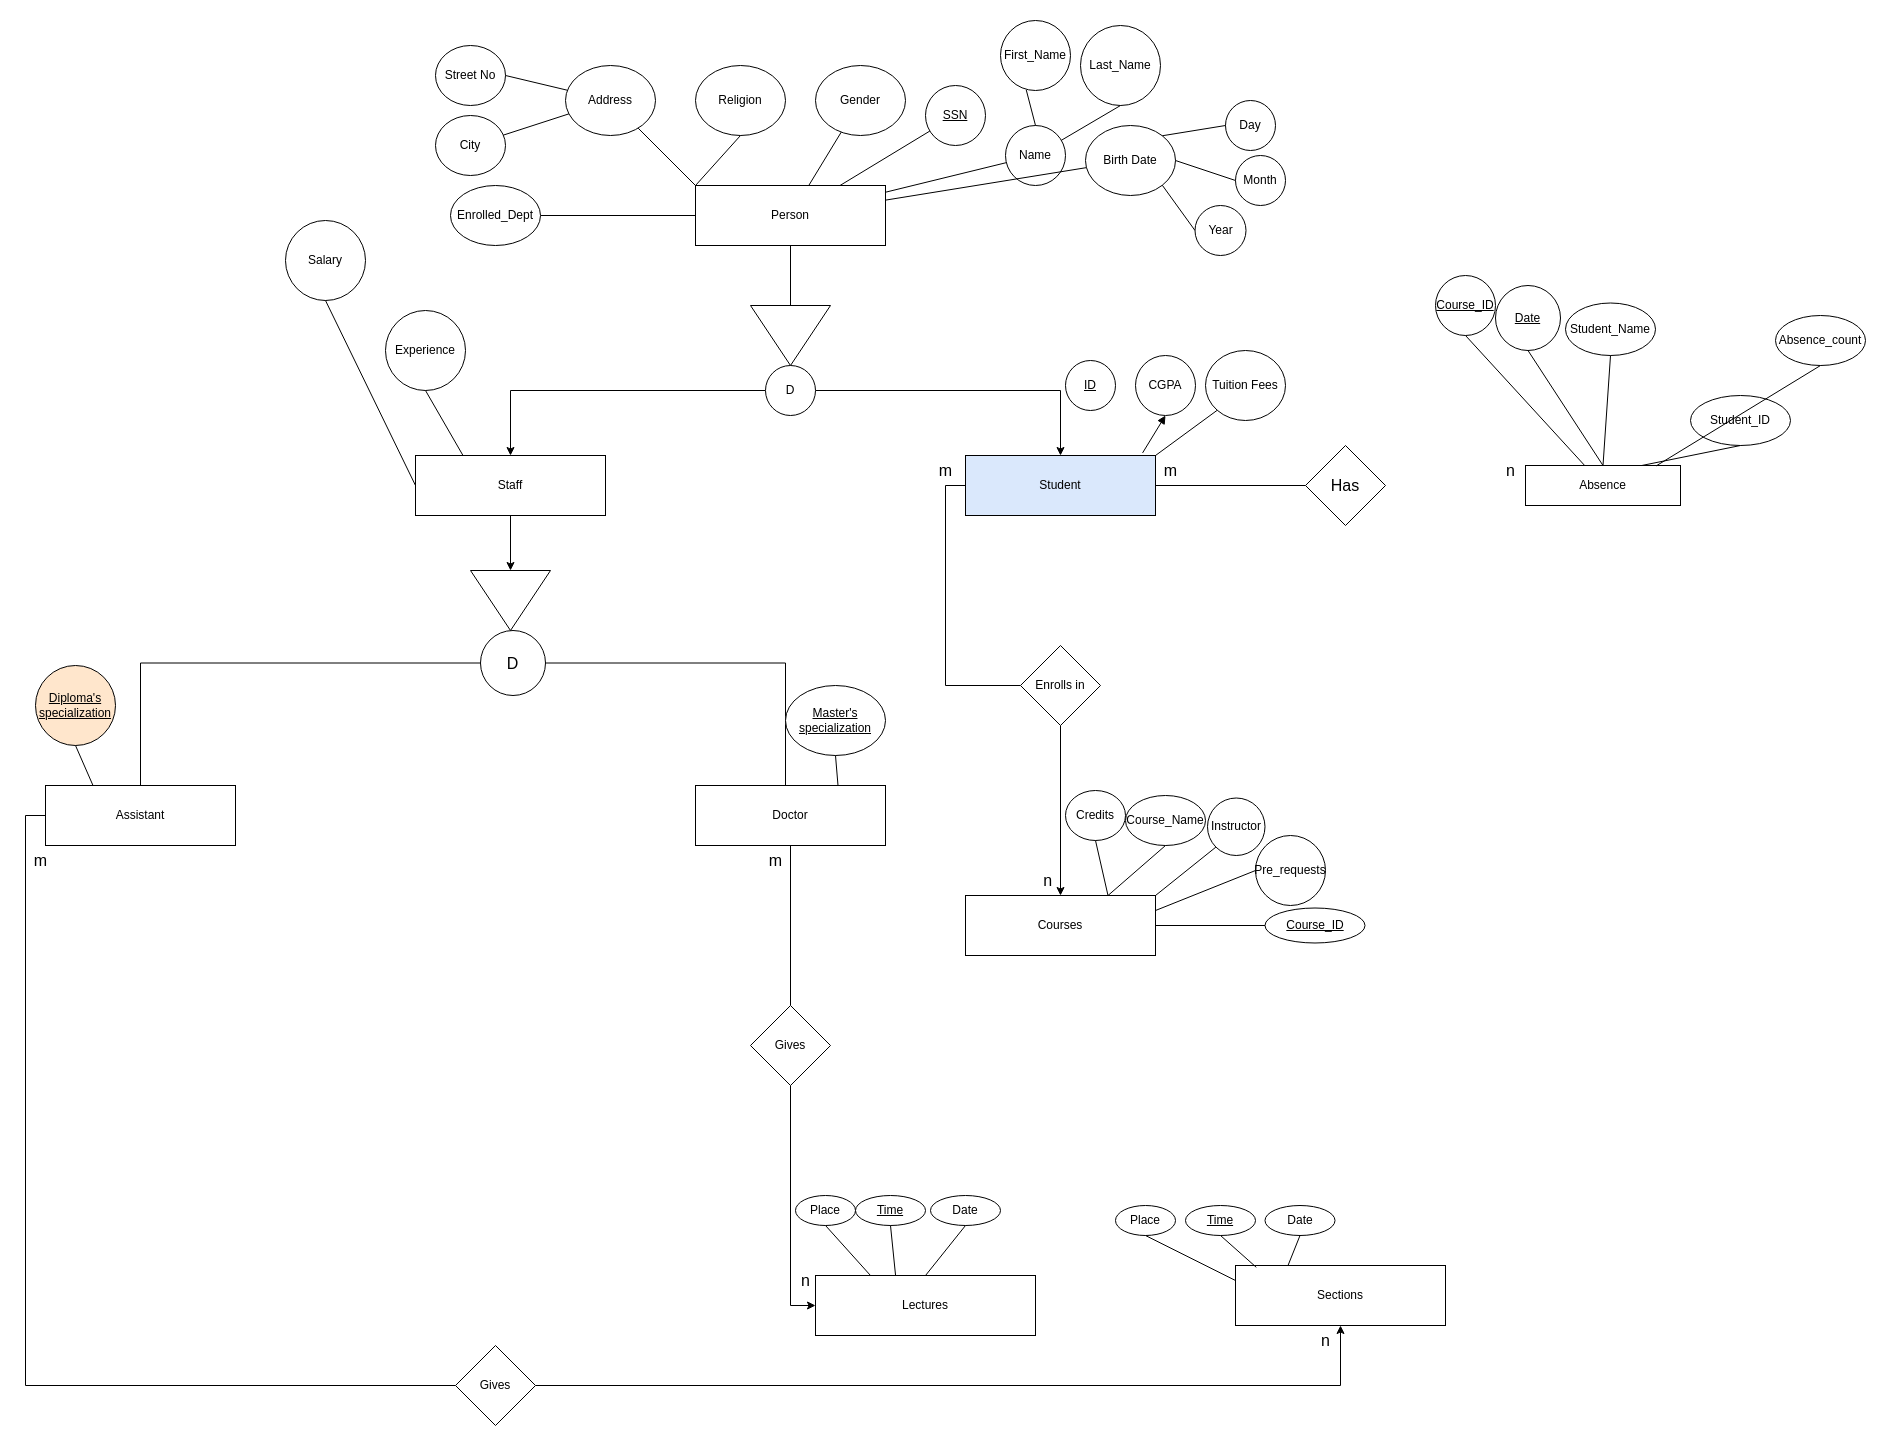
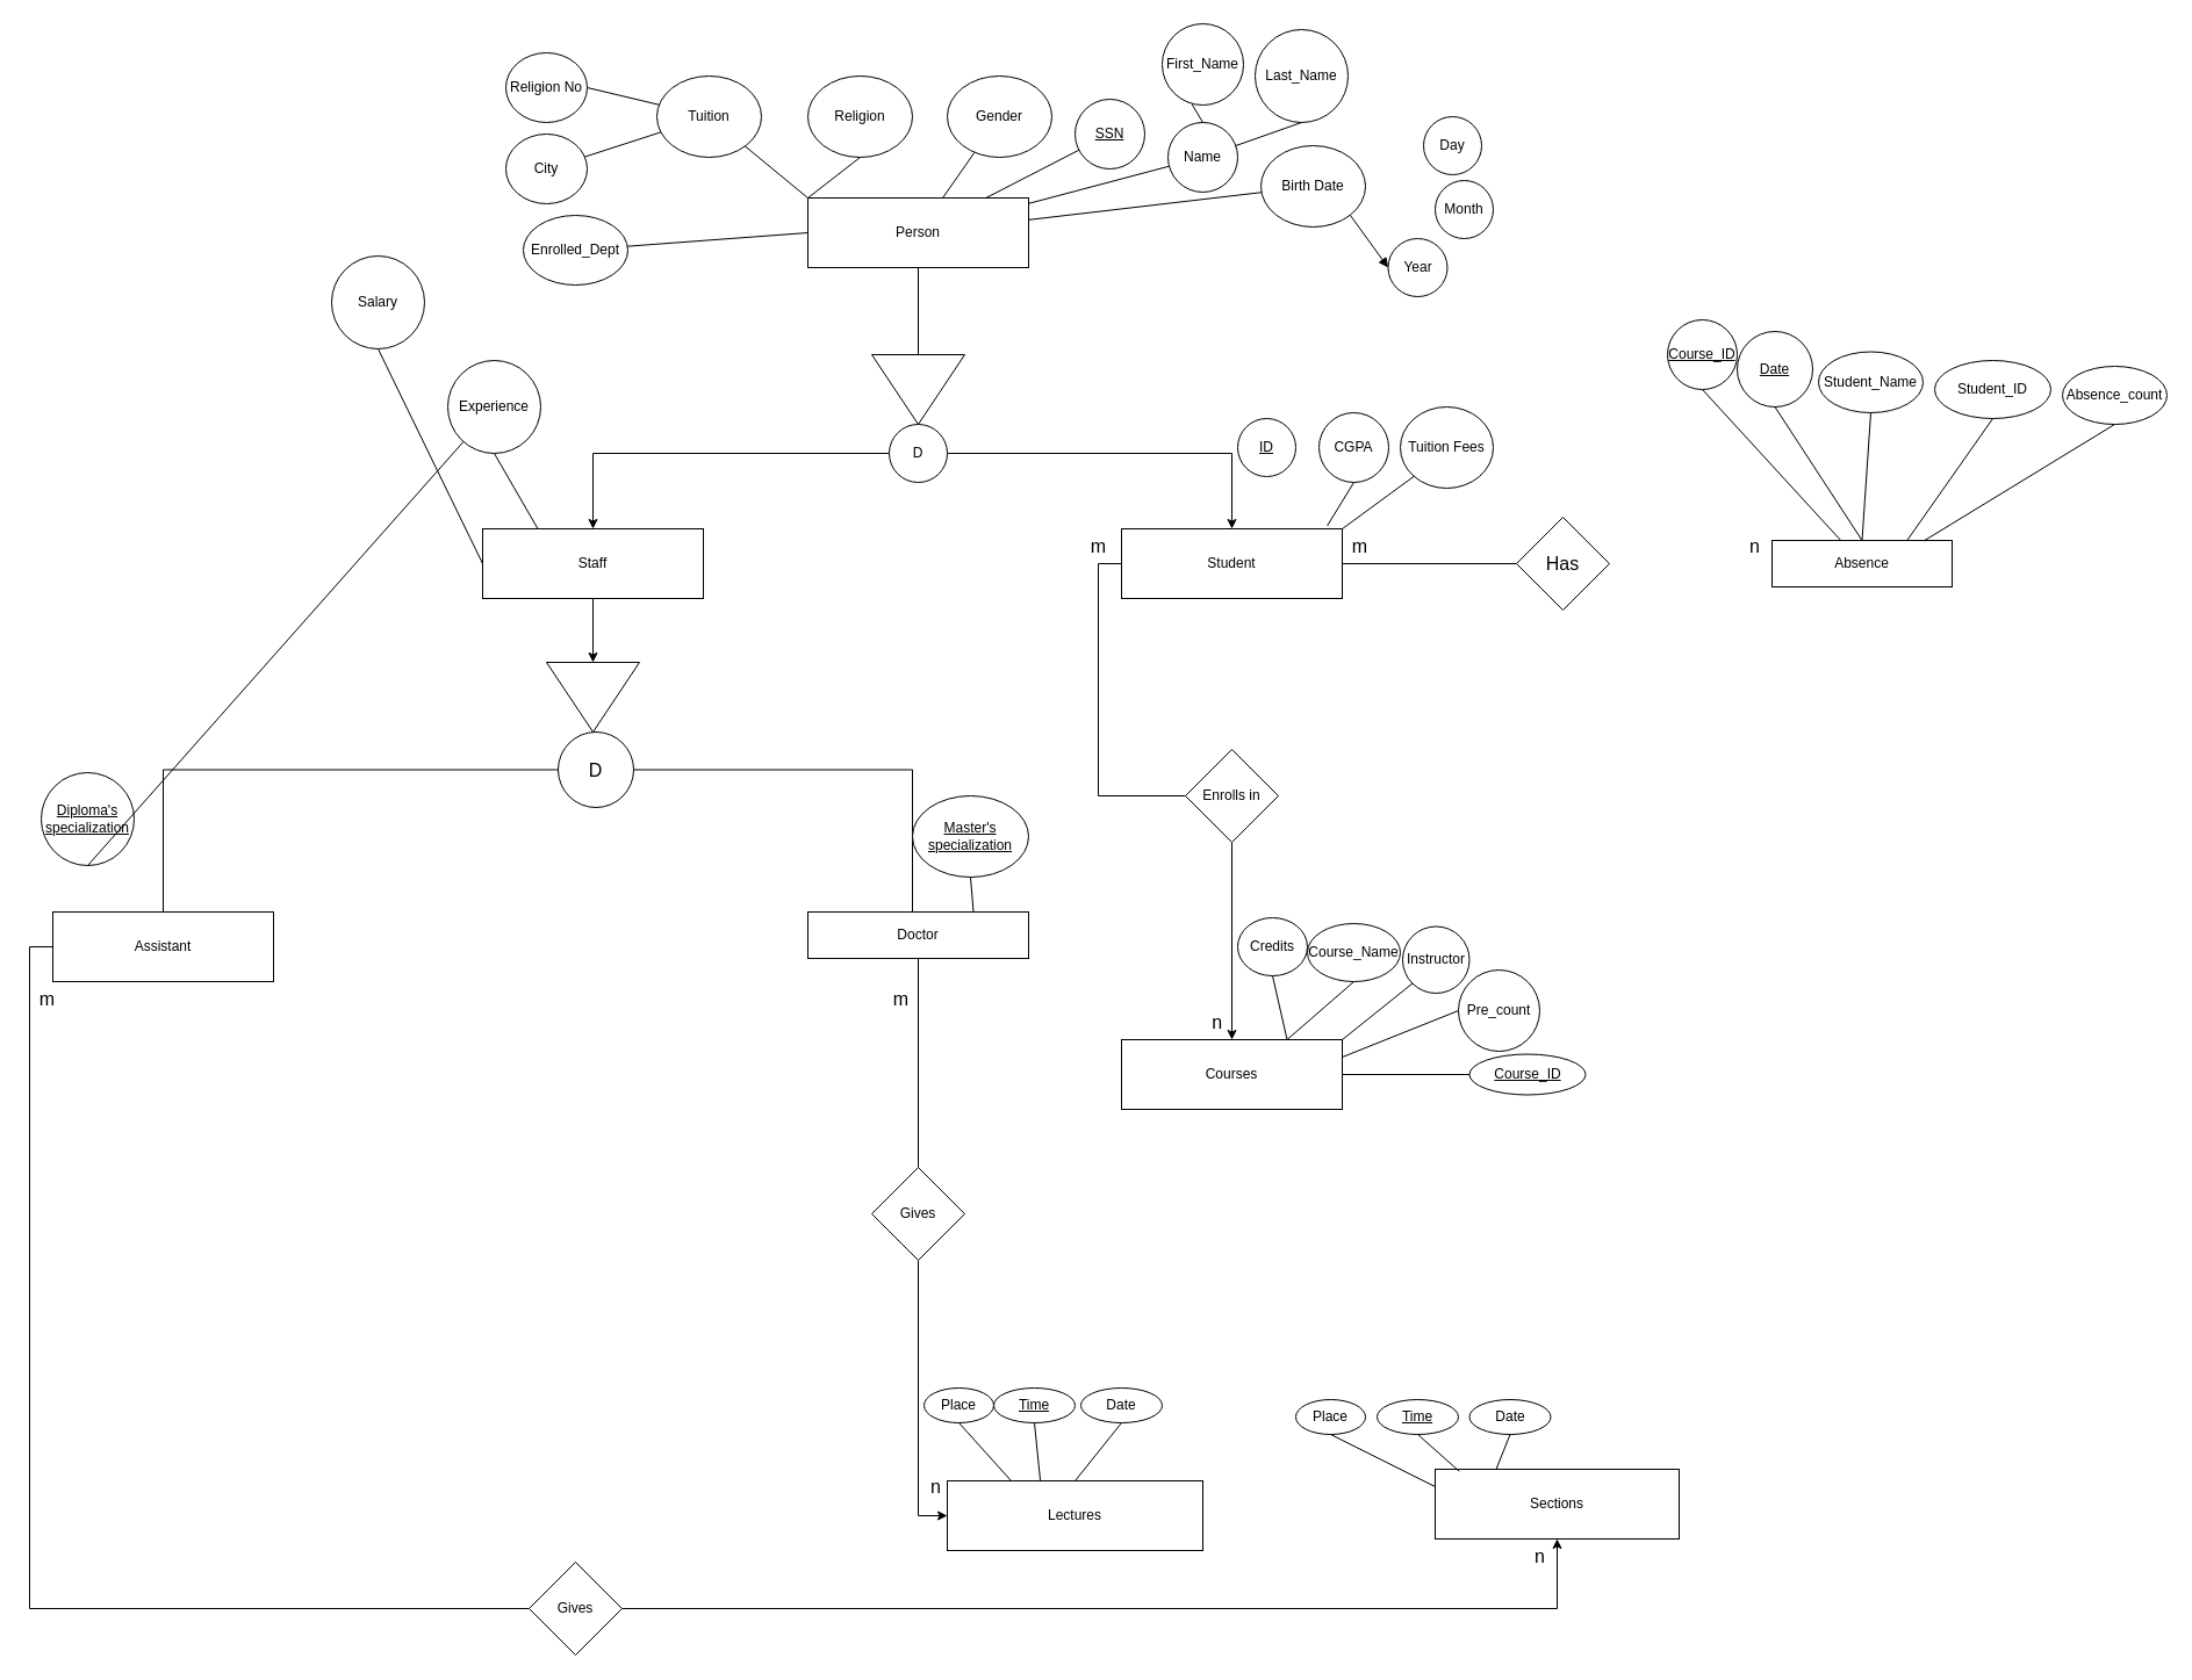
- <mxCell id="11" value="Street No" style="ellipse;whiteSpace=wrap;html=1;" parent="1" vertex="1"><mxGeometry x="435" y="45" width="70" height="60" as="geometry" /></mxCell>
+ <mxCell id="11" value="Religion No" style="ellipse;whiteSpace=wrap;html=1;" parent="1" vertex="1"><mxGeometry x="435" y="45" width="70" height="60" as="geometry" /></mxCell>
- <mxCell id="3" value="Address" style="ellipse;whiteSpace=wrap;html=1;" parent="1" vertex="1"><mxGeometry x="565" y="65" width="90" height="70" as="geometry" /></mxCell>
+ <mxCell id="3" value="Tuition" style="ellipse;whiteSpace=wrap;html=1;" parent="1" vertex="1"><mxGeometry x="565" y="65" width="90" height="70" as="geometry" /></mxCell>
- <mxCell id="65" value="" style="endArrow=none;html=1;rounded=0;entryX=0;entryY=0.5;entryDx=0;entryDy=0;exitX=1;exitY=0;exitDx=0;exitDy=0;" parent="1" source="17" target="62" edge="1"><mxGeometry width="50" height="50" relative="1" as="geometry"><mxPoint x="895" y="235" as="sourcePoint" /><mxPoint x="945" y="185" as="targetPoint" /></mxGeometry></mxCell>
- <mxCell id="7" value="Name" style="ellipse;whiteSpace=wrap;html=1;" parent="1" vertex="1"><mxGeometry x="1005" y="125" width="60" height="60" as="geometry" /></mxCell>
+ <mxCell id="7" value="Name" style="ellipse;whiteSpace=wrap;html=1;" parent="1" vertex="1"><mxGeometry x="1005" y="105" width="60" height="60" as="geometry" /></mxCell>
- <mxCell id="66" value="" style="endArrow=none;html=1;rounded=0;entryX=0;entryY=0.5;entryDx=0;entryDy=0;exitX=1;exitY=0.5;exitDx=0;exitDy=0;" parent="1" source="17" target="63" edge="1"><mxGeometry width="50" height="50" relative="1" as="geometry"><mxPoint x="1155" y="225" as="sourcePoint" /><mxPoint x="1205" y="175" as="targetPoint" /></mxGeometry></mxCell>
- <mxCell id="2" value="Person" style="rounded=0;whiteSpace=wrap;html=1;" parent="1" vertex="1"><mxGeometry x="695" y="185" width="190" height="60" as="geometry" /></mxCell>
+ <mxCell id="2" value="Person" style="rounded=0;whiteSpace=wrap;html=1;" parent="1" vertex="1"><mxGeometry x="695" y="170" width="190" height="60" as="geometry" /></mxCell>
- <mxCell id="67" value="" style="endArrow=none;html=1;rounded=0;entryX=0;entryY=0.5;entryDx=0;entryDy=0;exitX=1;exitY=1;exitDx=0;exitDy=0;" parent="1" source="17" target="64" edge="1"><mxGeometry width="50" height="50" relative="1" as="geometry"><mxPoint x="895" y="235" as="sourcePoint" /><mxPoint x="945" y="185" as="targetPoint" /></mxGeometry></mxCell>
+ <mxCell id="67" value="" style="endArrow=block;html=1;rounded=0;entryX=0;entryY=0.5;entryDx=0;entryDy=0;exitX=1;exitY=1;exitDx=0;exitDy=0;" parent="1" source="17" target="64" edge="1"><mxGeometry width="50" height="50" relative="1" as="geometry"><mxPoint x="895" y="235" as="sourcePoint" /><mxPoint x="945" y="185" as="targetPoint" /></mxGeometry></mxCell>
- <mxCell id="76" value="Student_ID" style="ellipse;whiteSpace=wrap;html=1;" parent="1" vertex="1"><mxGeometry x="1690" y="395" width="100" height="50" as="geometry" /></mxCell>
+ <mxCell id="76" value="Student_ID" style="ellipse;whiteSpace=wrap;html=1;" parent="1" vertex="1"><mxGeometry x="1665" y="310" width="100" height="50" as="geometry" /></mxCell>
- <mxCell id="35" value="" style="endArrow=block;html=1;rounded=0;entryX=0.5;entryY=1;entryDx=0;entryDy=0;exitX=0.932;exitY=-0.043;exitDx=0;exitDy=0;exitPerimeter=0;" parent="1" source="23" target="34" edge="1"><mxGeometry width="50" height="50" relative="1" as="geometry"><mxPoint x="825" y="455" as="sourcePoint" /><mxPoint x="875" y="405" as="targetPoint" /></mxGeometry></mxCell>
+ <mxCell id="35" value="" style="endArrow=none;html=1;rounded=0;entryX=0.5;entryY=1;entryDx=0;entryDy=0;exitX=0.932;exitY=-0.043;exitDx=0;exitDy=0;exitPerimeter=0;" parent="1" source="23" target="34" edge="1"><mxGeometry width="50" height="50" relative="1" as="geometry"><mxPoint x="825" y="455" as="sourcePoint" /><mxPoint x="875" y="405" as="targetPoint" /></mxGeometry></mxCell>
- <mxCell id="23" value="Student" style="rounded=0;whiteSpace=wrap;html=1;fillColor=#dae8fc;" parent="1" vertex="1"><mxGeometry x="965" y="455" width="190" height="60" as="geometry" /></mxCell>
+ <mxCell id="23" value="Student" style="rounded=0;whiteSpace=wrap;html=1;" parent="1" vertex="1"><mxGeometry x="965" y="455" width="190" height="60" as="geometry" /></mxCell>
- <mxCell id="100" value="&lt;u&gt;Diploma's specialization&lt;/u&gt;" style="ellipse;whiteSpace=wrap;html=1;aspect=fixed;fillColor=#ffe6cc;" parent="1" vertex="1"><mxGeometry x="35" y="665" width="80" height="80" as="geometry" /></mxCell>
+ <mxCell id="100" value="&lt;u&gt;Diploma's specialization&lt;/u&gt;" style="ellipse;whiteSpace=wrap;html=1;aspect=fixed;" parent="1" vertex="1"><mxGeometry x="35" y="665" width="80" height="80" as="geometry" /></mxCell>
- <mxCell id="101" value="" style="endArrow=none;html=1;rounded=0;exitX=0.5;exitY=1;exitDx=0;exitDy=0;entryX=0.25;entryY=0;entryDx=0;entryDy=0;" parent="1" source="100" target="43" edge="1"><mxGeometry width="50" height="50" relative="1" as="geometry"><mxPoint x="465" y="845" as="sourcePoint" /><mxPoint x="515" y="795" as="targetPoint" /></mxGeometry></mxCell>
+ <mxCell id="101" value="" style="endArrow=none;html=1;rounded=0;exitX=0.5;exitY=1;exitDx=0;exitDy=0;" parent="1" source="100" target="32" edge="1"><mxGeometry width="50" height="50" relative="1" as="geometry"><mxPoint x="465" y="845" as="sourcePoint" /><mxPoint x="515" y="795" as="targetPoint" /></mxGeometry></mxCell>
- <mxCell id="45" value="Doctor" style="rounded=0;whiteSpace=wrap;html=1;" parent="1" vertex="1"><mxGeometry x="695" y="785" width="190" height="60" as="geometry" /></mxCell>
+ <mxCell id="45" value="Doctor" style="rounded=0;whiteSpace=wrap;html=1;" parent="1" vertex="1"><mxGeometry x="695" y="785" width="190" height="40" as="geometry" /></mxCell>
- <mxCell id="53" value="Pre_requests" style="ellipse;whiteSpace=wrap;html=1;aspect=fixed;" parent="1" vertex="1"><mxGeometry x="1255" y="835" width="70" height="70" as="geometry" /></mxCell>
+ <mxCell id="53" value="Pre_count" style="ellipse;whiteSpace=wrap;html=1;aspect=fixed;" parent="1" vertex="1"><mxGeometry x="1255" y="835" width="70" height="70" as="geometry" /></mxCell>
